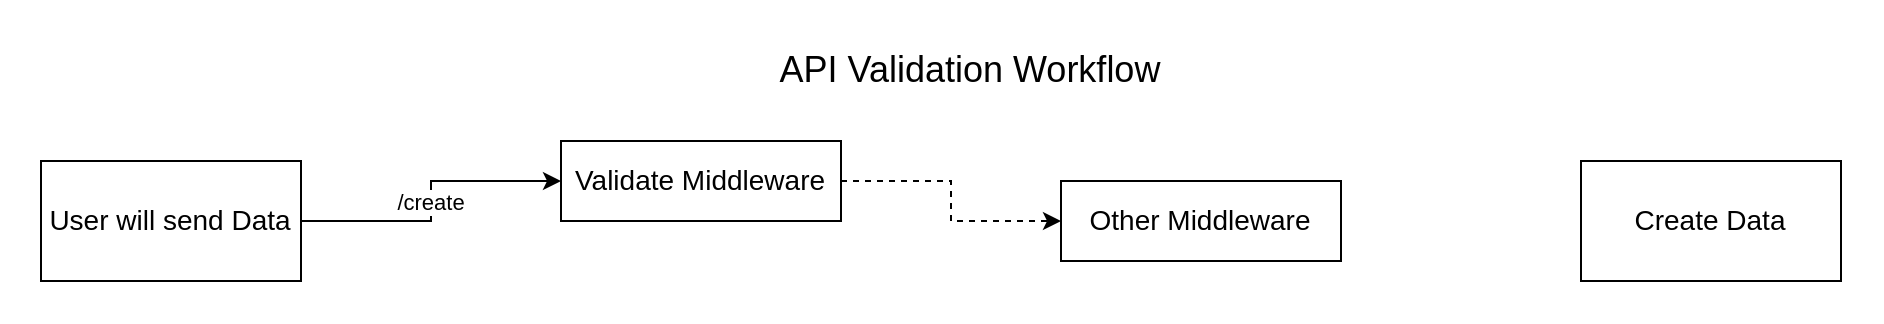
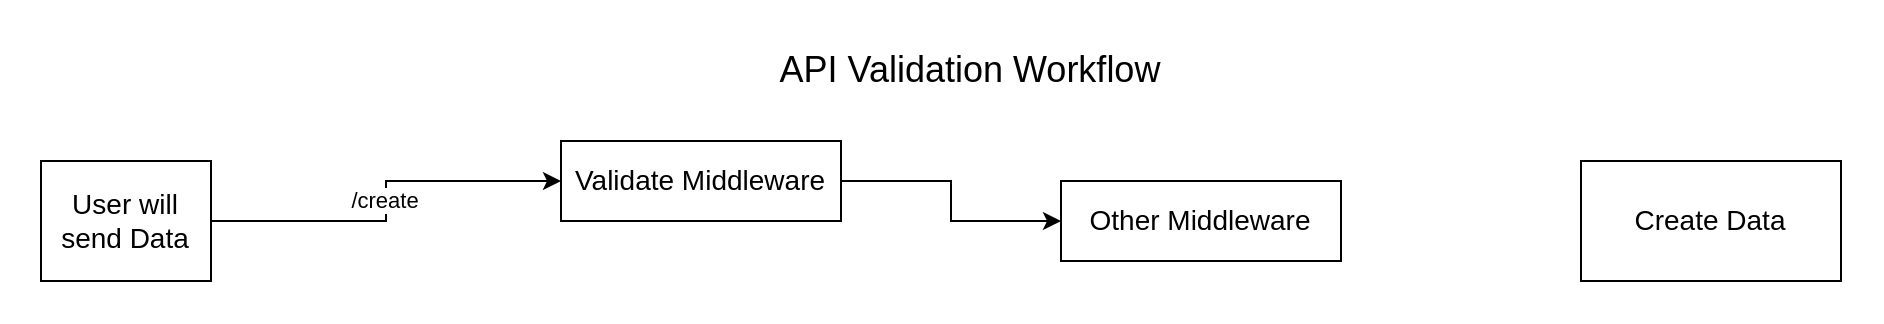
- <mxCell id="5" value="" style="edgeStyle=orthogonalEdgeStyle;rounded=0;orthogonalLoop=1;jettySize=auto;html=1;entryX=0;entryY=0.5;entryDx=0;entryDy=0;dashed=1;" edge="1" parent="1" source="9" target="6"><mxGeometry relative="1" as="geometry"><mxPoint x="150" y="110" as="sourcePoint" /><mxPoint x="790" y="110" as="targetPoint" /></mxGeometry></mxCell>
+ <mxCell id="5" value="" style="edgeStyle=orthogonalEdgeStyle;rounded=0;orthogonalLoop=1;jettySize=auto;html=1;entryX=0;entryY=0.5;entryDx=0;entryDy=0;" edge="1" parent="1" source="9" target="6"><mxGeometry relative="1" as="geometry"><mxPoint x="150" y="110" as="sourcePoint" /><mxPoint x="790" y="110" as="targetPoint" /></mxGeometry></mxCell>
- <mxCell id="3" value="&lt;font style=&quot;font-size: 14px;&quot;&gt;User will send Data&lt;/font&gt;" style="rounded=0;whiteSpace=wrap;html=1;" vertex="1" parent="1"><mxGeometry x="20" y="80" width="130" height="60" as="geometry" /></mxCell>
+ <mxCell id="3" value="&lt;font style=&quot;font-size: 14px;&quot;&gt;User will send Data&lt;/font&gt;" style="rounded=0;whiteSpace=wrap;html=1;" vertex="1" parent="1"><mxGeometry x="20" y="80" width="85" height="60" as="geometry" /></mxCell>
